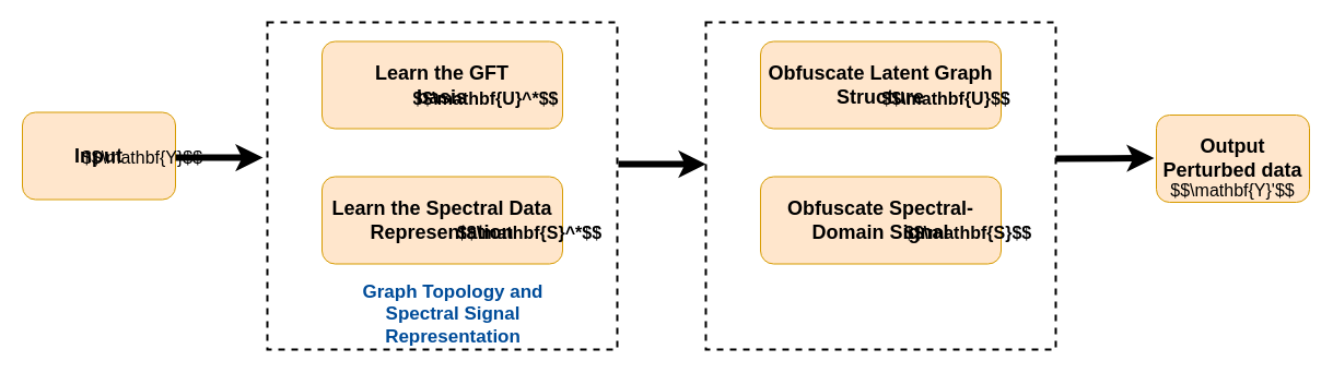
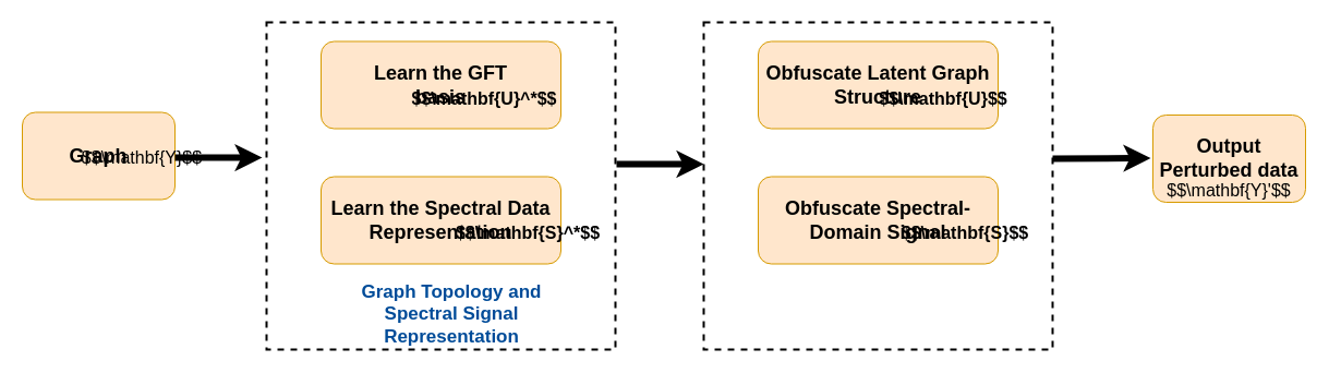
- <mxCell id="4" value="&lt;b&gt;&lt;font style=&quot;font-size: 18px;&quot;&gt;Input&lt;/font&gt;&lt;/b&gt; &lt;br&gt;" style="rounded=1;whiteSpace=wrap;html=1;fontSize=12;glass=0;strokeWidth=1;shadow=0;fillColor=#ffe6cc;strokeColor=#d79b00;align=center;" vertex="1" parent="1"><mxGeometry x="20" y="102.5" width="140" height="80" as="geometry" /></mxCell>
+ <mxCell id="4" value="&lt;b&gt;&lt;font style=&quot;font-size: 18px;&quot;&gt;Graph&lt;/font&gt;&lt;/b&gt; &lt;br&gt;" style="rounded=1;whiteSpace=wrap;html=1;fontSize=12;glass=0;strokeWidth=1;shadow=0;fillColor=#ffe6cc;strokeColor=#d79b00;align=center;" vertex="1" parent="1"><mxGeometry x="20" y="102.5" width="140" height="80" as="geometry" /></mxCell>
